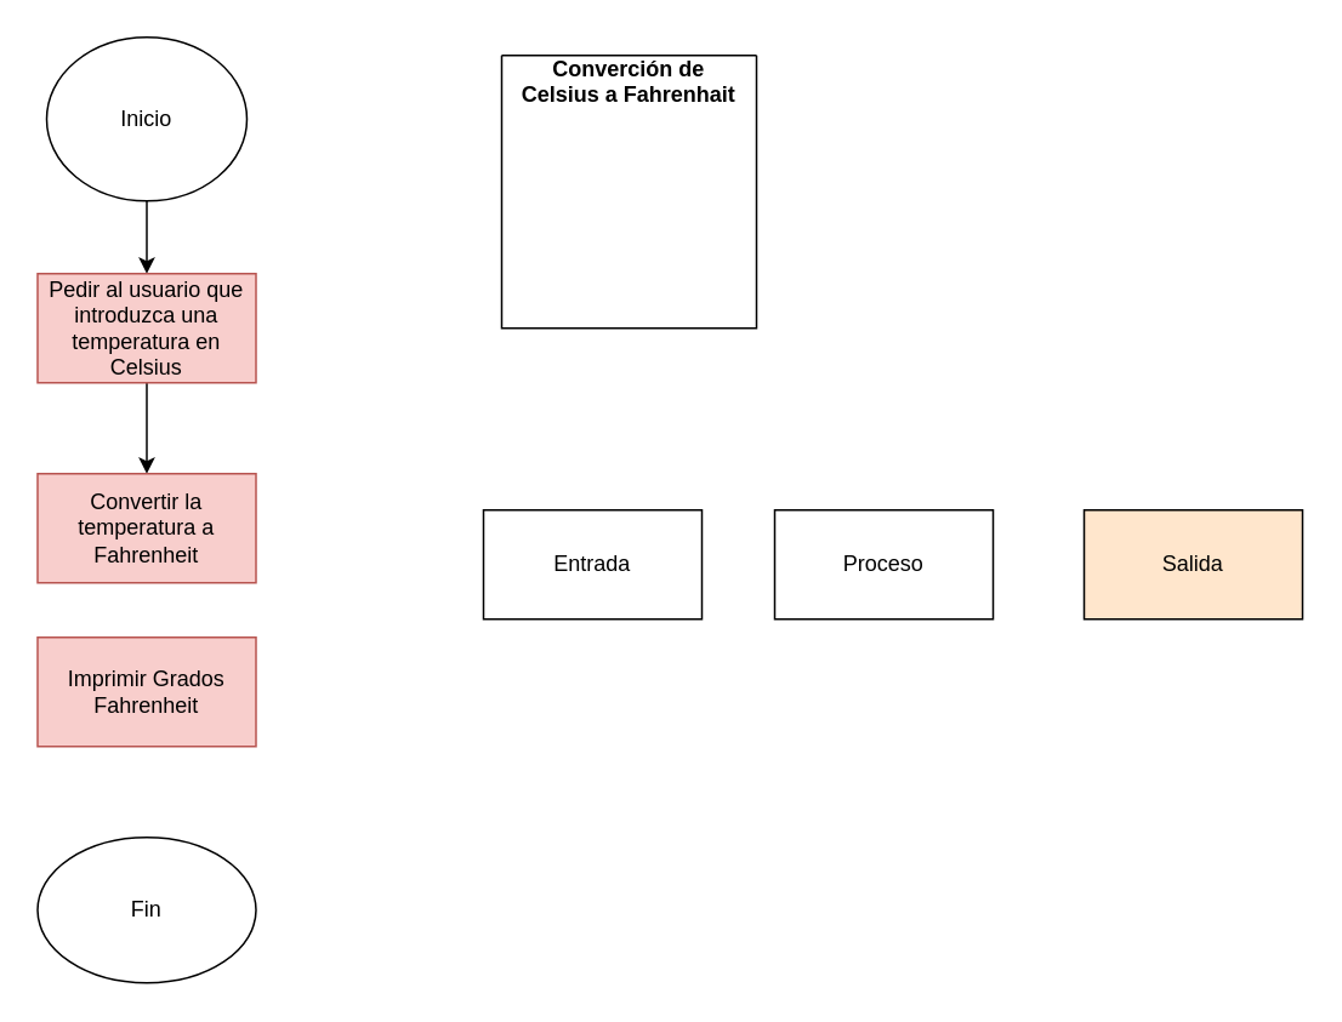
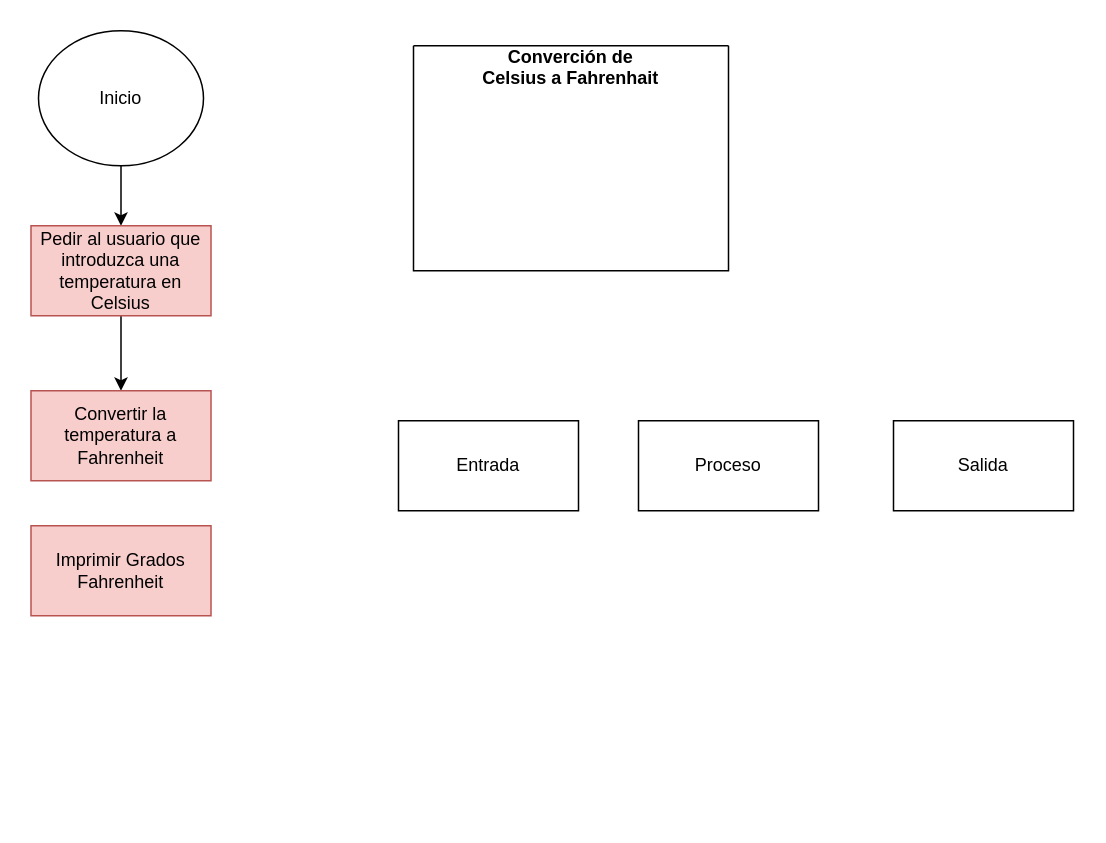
- <mxCell id="12" value="&#10;&#10;Converción de &#10;Celsius a Fahrenhait" style="swimlane;startSize=0;" vertex="1" parent="1"><mxGeometry x="275" y="30" width="140" height="150" as="geometry" /></mxCell>
+ <mxCell id="12" value="&#10;&#10;Converción de &#10;Celsius a Fahrenhait" style="swimlane;startSize=0;" vertex="1" parent="1"><mxGeometry x="275" y="30" width="210" height="150" as="geometry" /></mxCell>
- <mxCell id="11" value="Salida" style="rounded=0;whiteSpace=wrap;html=1;fillColor=#ffe6cc;" vertex="1" parent="1"><mxGeometry x="595" y="280" width="120" height="60" as="geometry" /></mxCell>
+ <mxCell id="11" value="Salida" style="rounded=0;whiteSpace=wrap;html=1;" vertex="1" parent="1"><mxGeometry x="595" y="280" width="120" height="60" as="geometry" /></mxCell>
- <mxCell id="8" value="Fin" style="ellipse;whiteSpace=wrap;html=1;" vertex="1" parent="1"><mxGeometry x="20" y="460" width="120" height="80" as="geometry" /></mxCell>
